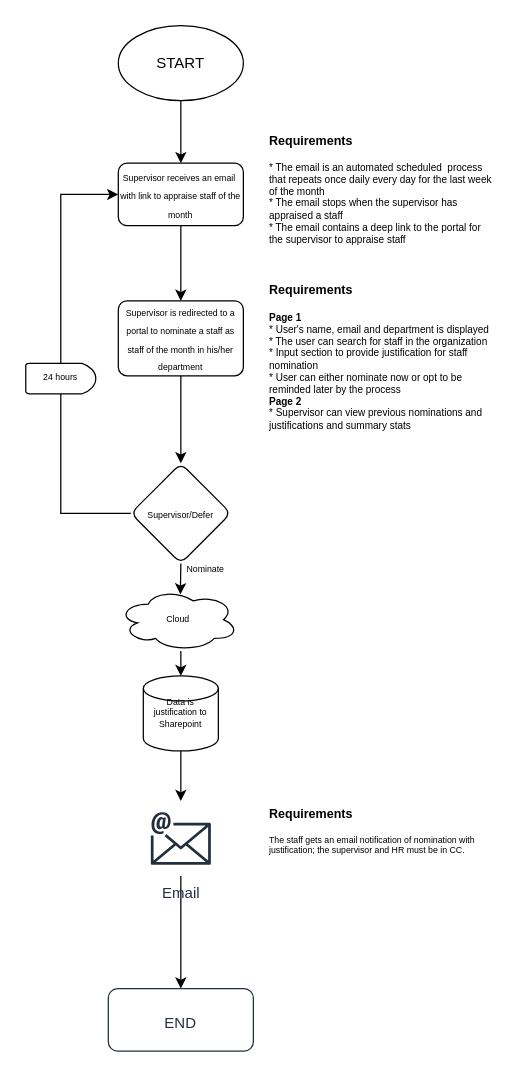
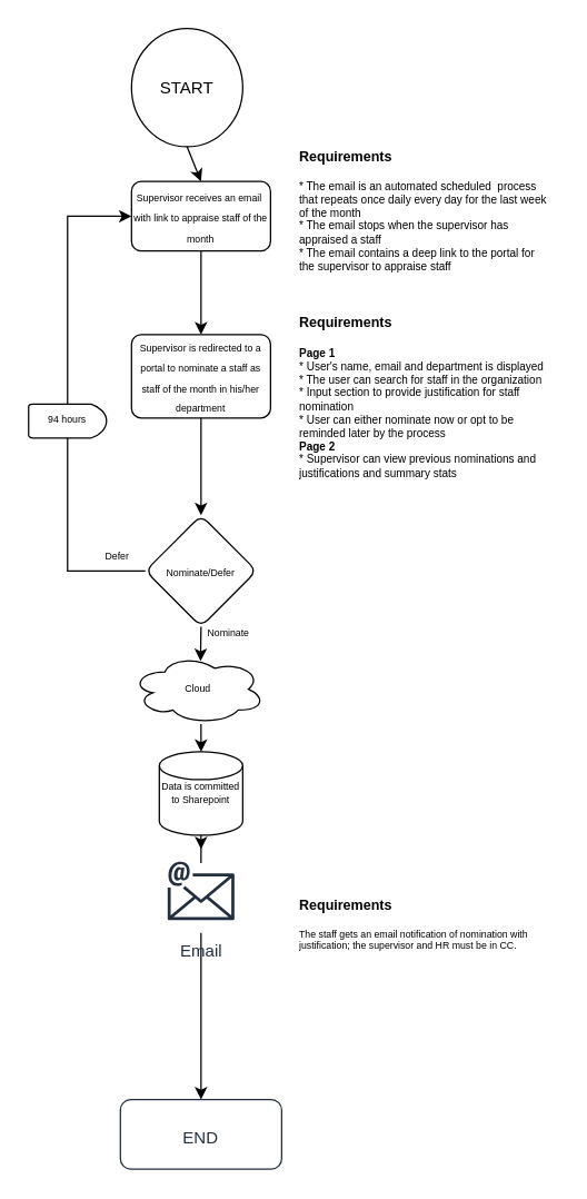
- <mxCell id="4" value="START" style="strokeWidth=1;html=1;shape=mxgraph.flowchart.start_1;whiteSpace=wrap;" vertex="1" parent="1"><mxGeometry x="94" y="20" width="100" height="60" as="geometry" /></mxCell>
+ <mxCell id="4" value="START" style="strokeWidth=1;html=1;shape=mxgraph.flowchart.start_1;whiteSpace=wrap;" vertex="1" parent="1"><mxGeometry x="94" y="20" width="80" height="85" as="geometry" /></mxCell>
- <mxCell id="15" value="24 hours" style="strokeWidth=1;html=1;shape=mxgraph.flowchart.delay;whiteSpace=wrap;fontSize=7;" vertex="1" parent="1"><mxGeometry x="20" y="290" width="56" height="24.37" as="geometry" /></mxCell>
+ <mxCell id="15" value="94 hours" style="strokeWidth=1;html=1;shape=mxgraph.flowchart.delay;whiteSpace=wrap;fontSize=7;" vertex="1" parent="1"><mxGeometry x="20" y="290" width="56" height="24.37" as="geometry" /></mxCell>
+ <mxCell id="14" value="Defer" style="text;html=1;strokeColor=none;fillColor=none;align=center;verticalAlign=middle;whiteSpace=wrap;rounded=0;fontSize=7;" vertex="1" parent="1"><mxGeometry x="64" y="390" width="40" height="20" as="geometry" /></mxCell>
- <mxCell id="12" value="&lt;font style=&quot;font-size: 7px;&quot;&gt;Supervisor/Defer&lt;/font&gt;" style="rhombus;whiteSpace=wrap;html=1;rounded=1;arcSize=14;strokeWidth=1;" vertex="1" parent="1"><mxGeometry x="104" y="370" width="80" height="80" as="geometry" /></mxCell>
+ <mxCell id="12" value="&lt;font style=&quot;font-size: 7px;&quot;&gt;Nominate/Defer&lt;/font&gt;" style="rhombus;whiteSpace=wrap;html=1;rounded=1;arcSize=14;strokeWidth=1;" vertex="1" parent="1"><mxGeometry x="104" y="370" width="80" height="80" as="geometry" /></mxCell>
- <mxCell id="18" value="Data is justification to Sharepoint" style="strokeWidth=1;html=1;shape=mxgraph.flowchart.database;whiteSpace=wrap;fontSize=7;" vertex="1" parent="1"><mxGeometry x="114" y="540" width="60" height="60" as="geometry" /></mxCell>
+ <mxCell id="18" value="Data is committed to Sharepoint" style="strokeWidth=1;html=1;shape=mxgraph.flowchart.database;whiteSpace=wrap;fontSize=7;" vertex="1" parent="1"><mxGeometry x="114" y="540" width="60" height="60" as="geometry" /></mxCell>
- <mxCell id="3" value="Email" style="sketch=0;outlineConnect=0;fontColor=#232F3E;gradientColor=none;strokeColor=#232F3E;fillColor=#ffffff;dashed=0;verticalLabelPosition=bottom;verticalAlign=top;align=center;html=1;fontSize=12;fontStyle=0;aspect=fixed;shape=mxgraph.aws4.resourceIcon;resIcon=mxgraph.aws4.email;fillOpacity=100;" vertex="1" parent="1"><mxGeometry x="114" y="640" width="60" height="60" as="geometry" /></mxCell>
+ <mxCell id="3" value="Email" style="sketch=0;outlineConnect=0;fontColor=#232F3E;gradientColor=none;strokeColor=#232F3E;fillColor=#ffffff;dashed=0;verticalLabelPosition=bottom;verticalAlign=top;align=center;html=1;fontSize=12;fontStyle=0;aspect=fixed;shape=mxgraph.aws4.resourceIcon;resIcon=mxgraph.aws4.email;fillOpacity=100;" vertex="1" parent="1"><mxGeometry x="114" y="610" width="60" height="60" as="geometry" /></mxCell>
